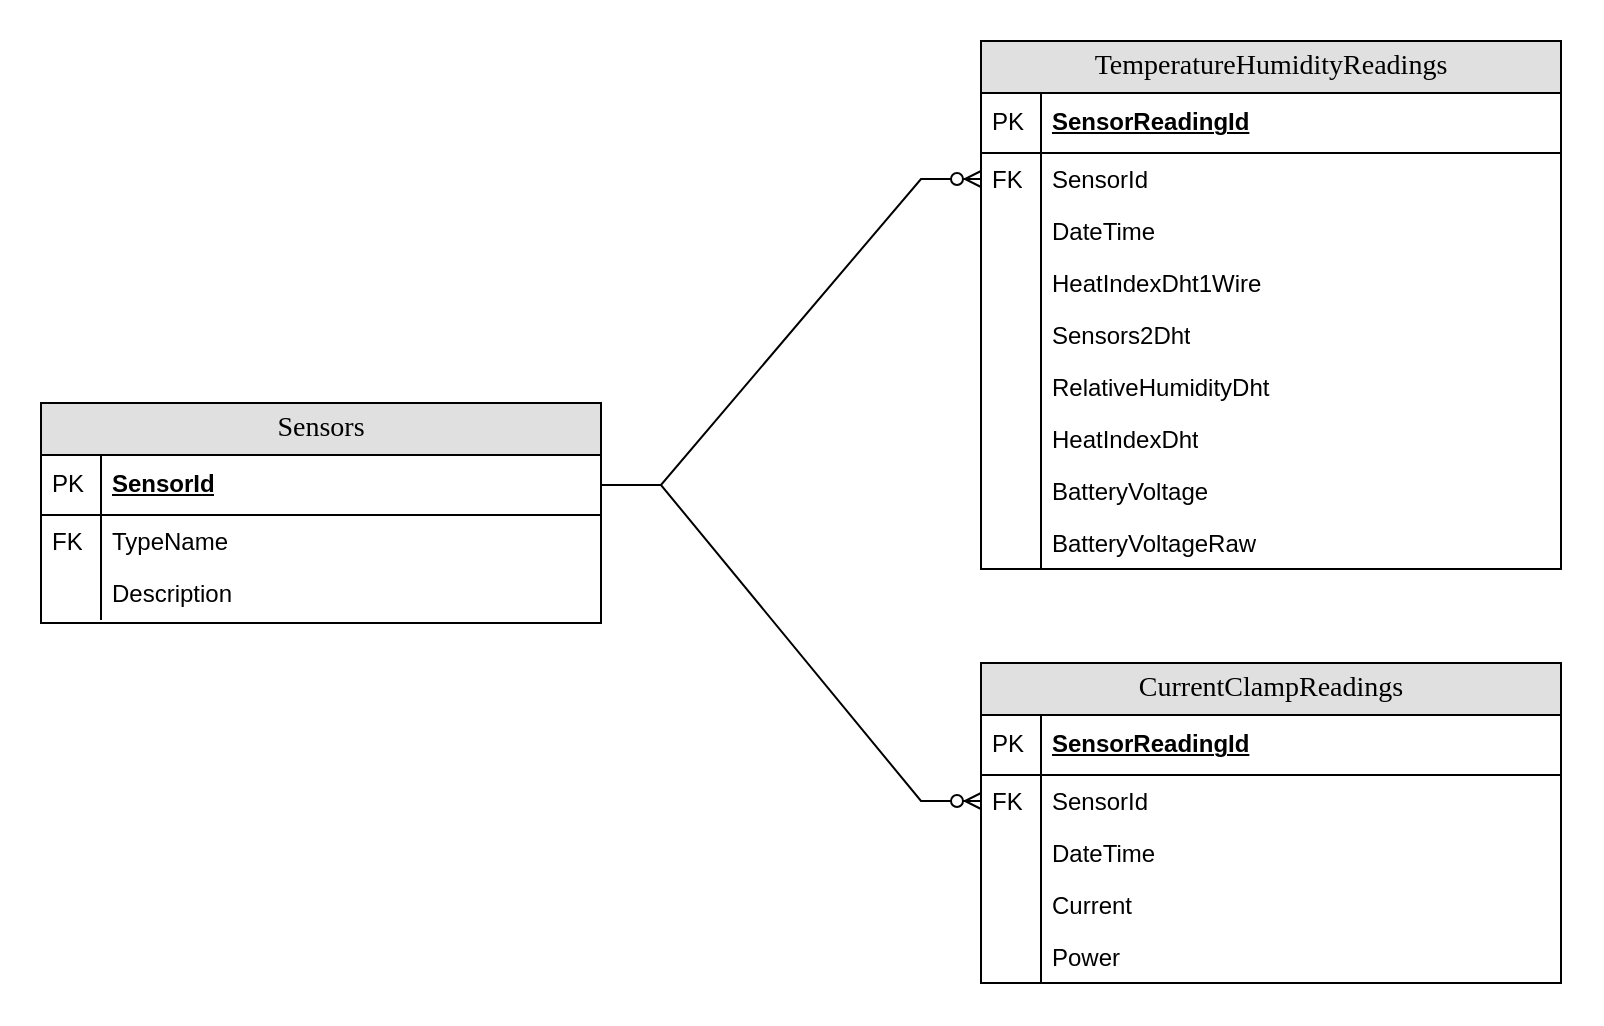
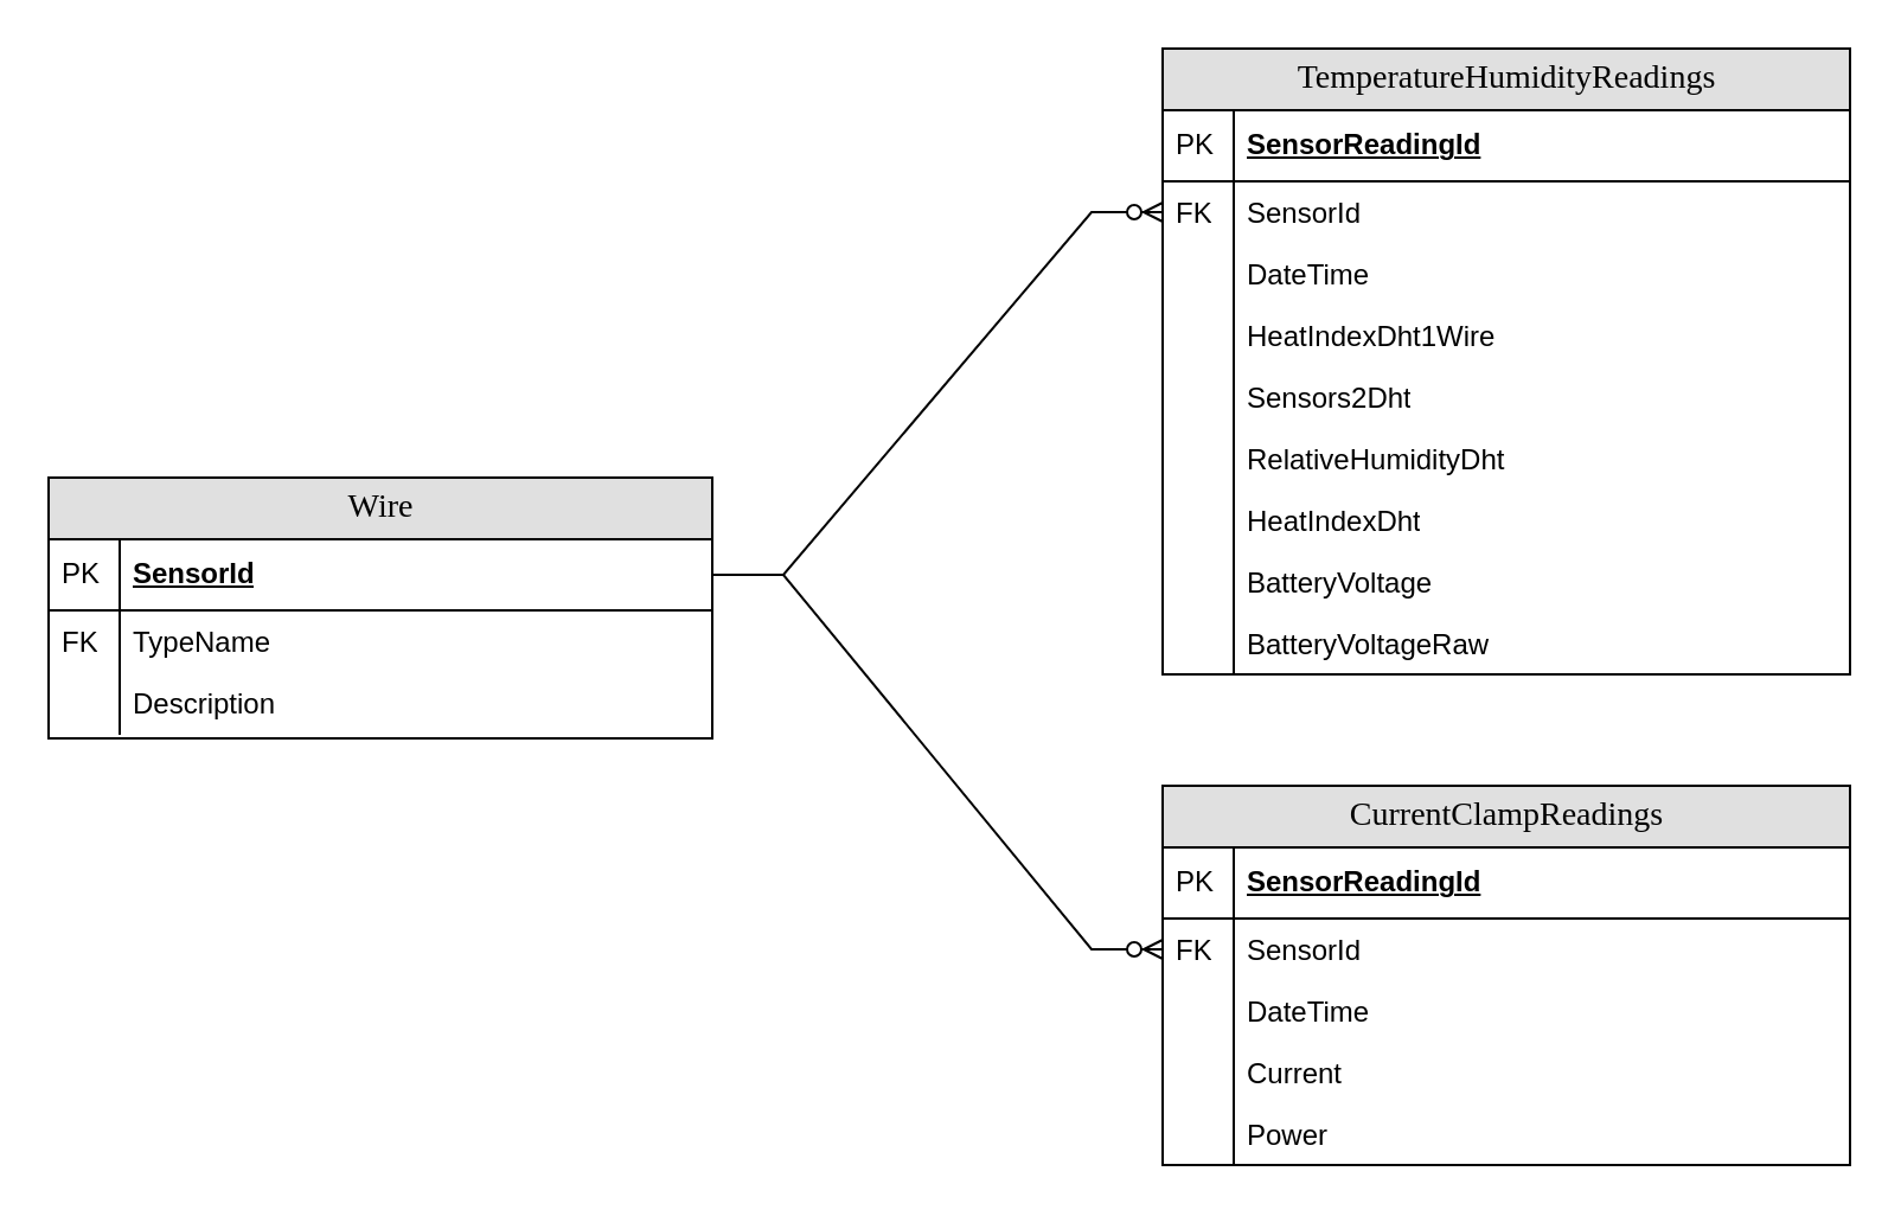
- <mxCell id="2" value="Sensors" style="swimlane;html=1;fontStyle=0;childLayout=stackLayout;horizontal=1;startSize=26;fillColor=#e0e0e0;horizontalStack=0;resizeParent=1;resizeLast=0;collapsible=1;marginBottom=0;swimlaneFillColor=#ffffff;align=center;rounded=0;shadow=0;comic=0;labelBackgroundColor=none;strokeWidth=1;fontFamily=Verdana;fontSize=14" parent="1" vertex="1"><mxGeometry x="20" y="201" width="280" height="110" as="geometry" /></mxCell>
+ <mxCell id="2" value="Wire" style="swimlane;html=1;fontStyle=0;childLayout=stackLayout;horizontal=1;startSize=26;fillColor=#e0e0e0;horizontalStack=0;resizeParent=1;resizeLast=0;collapsible=1;marginBottom=0;swimlaneFillColor=#ffffff;align=center;rounded=0;shadow=0;comic=0;labelBackgroundColor=none;strokeWidth=1;fontFamily=Verdana;fontSize=14" parent="1" vertex="1"><mxGeometry x="20" y="201" width="280" height="110" as="geometry" /></mxCell>
